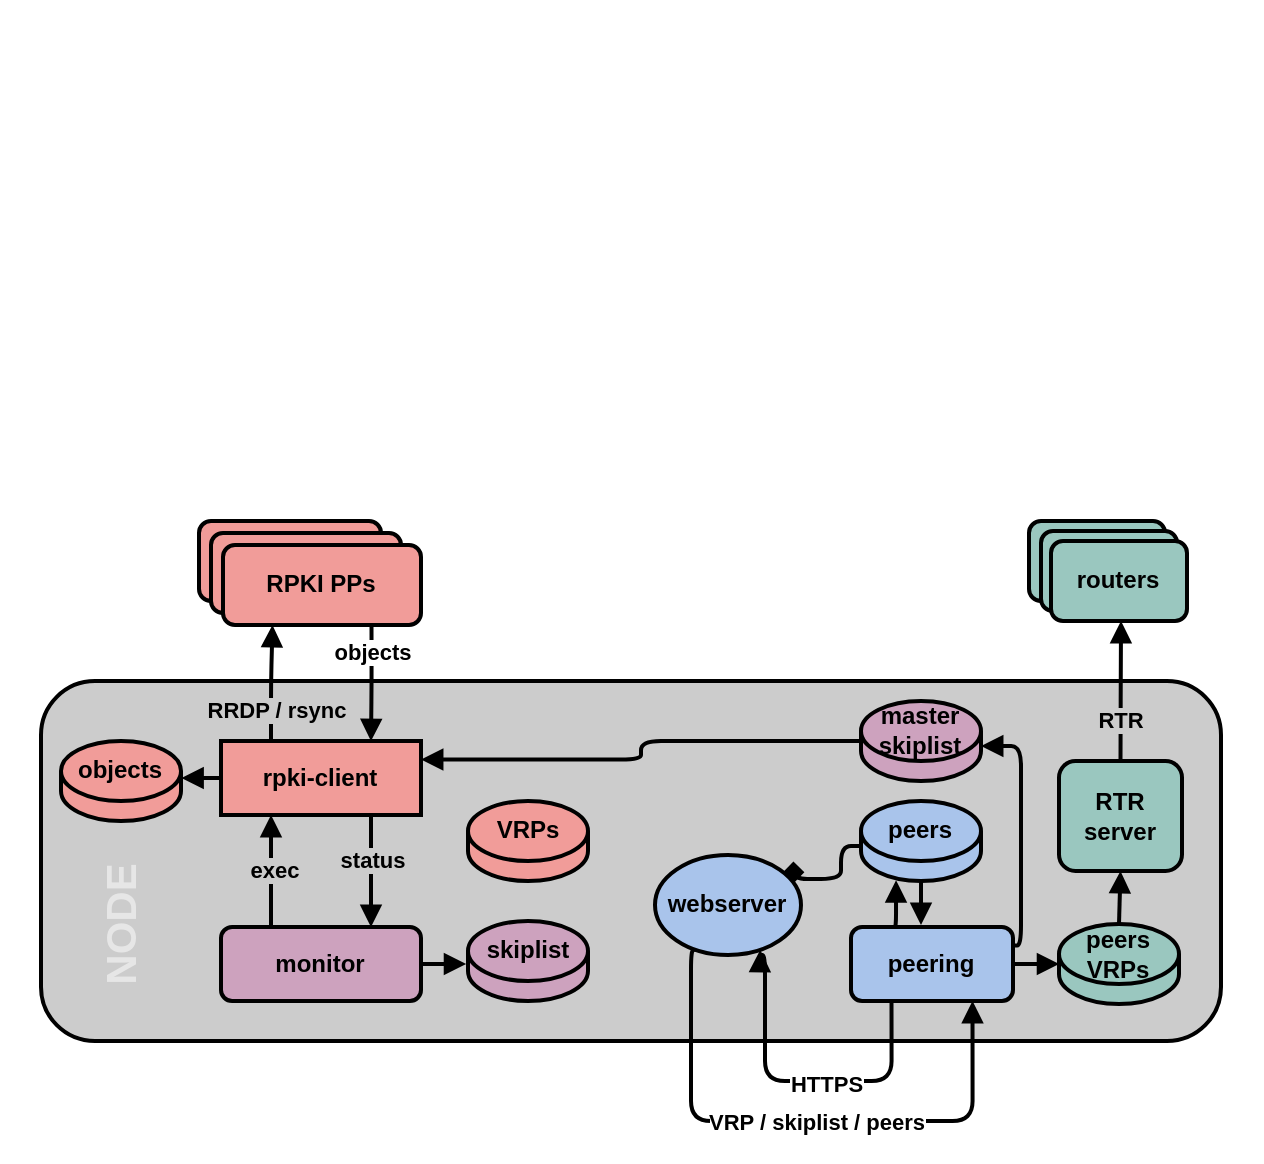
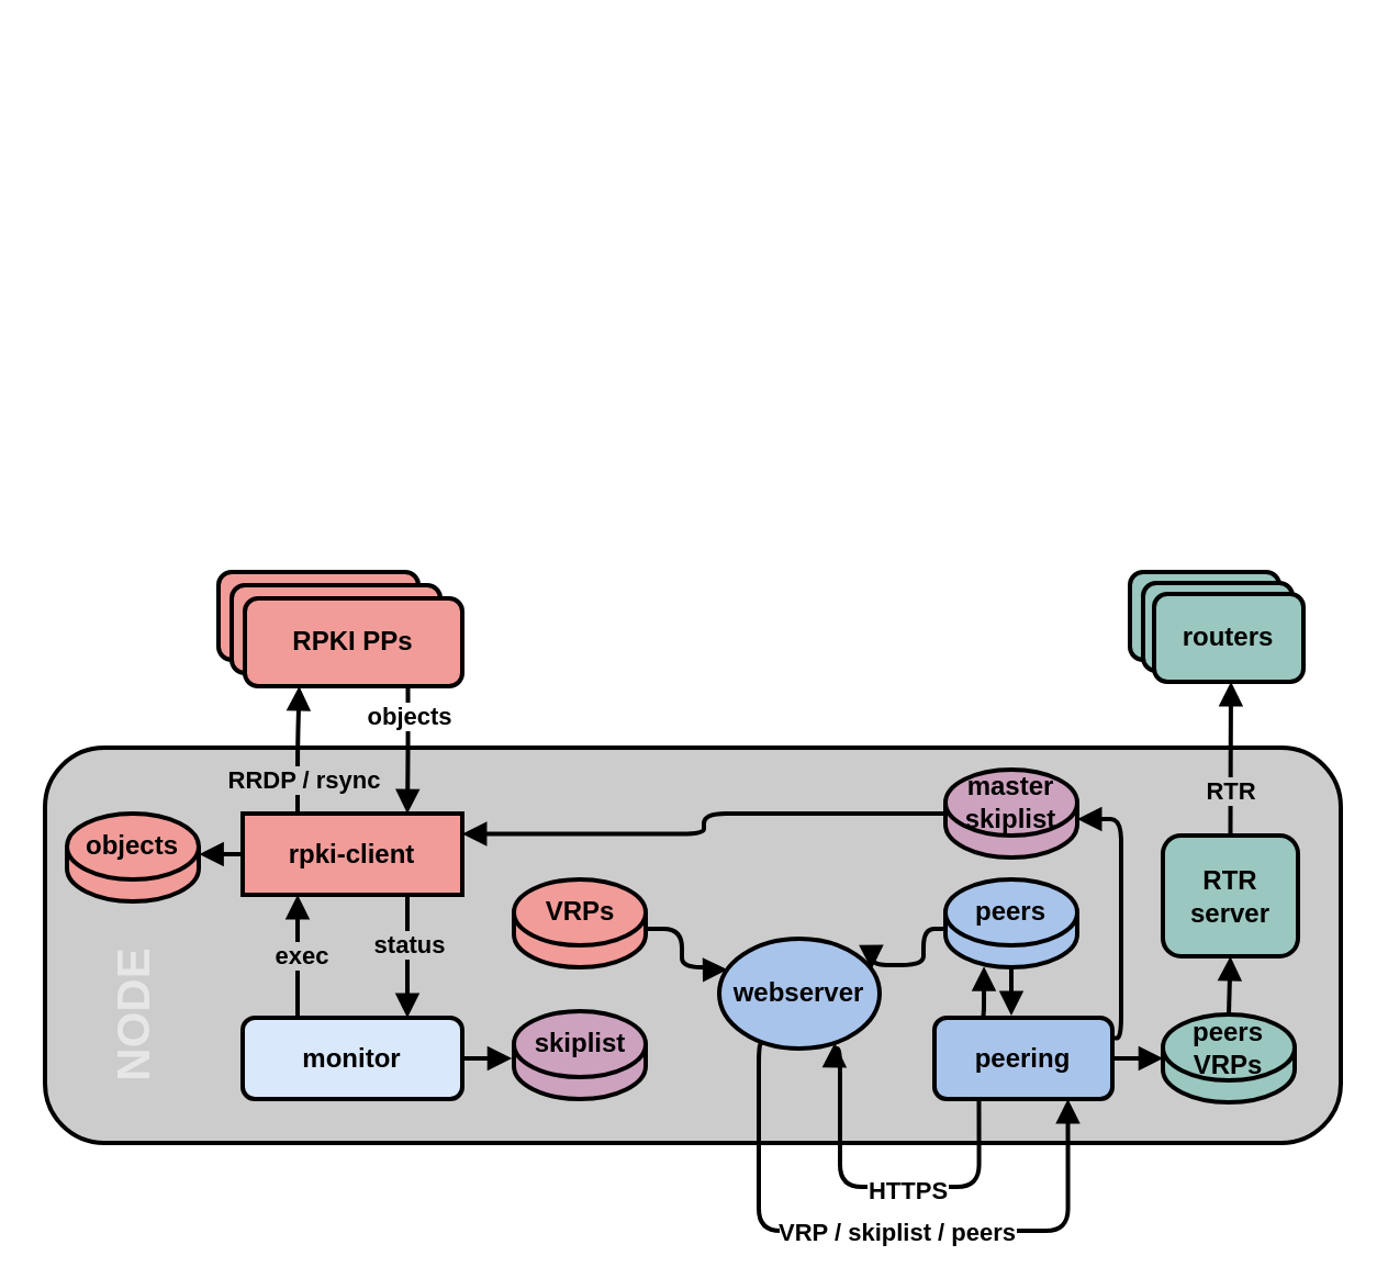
- <mxCell id="38" style="edgeStyle=orthogonalEdgeStyle;rounded=1;orthogonalLoop=1;jettySize=auto;html=1;exitX=0;exitY=0.75;exitDx=0;exitDy=0;entryX=1;entryY=0.25;entryDx=0;entryDy=0;strokeWidth=2;endArrow=diamond;endFill=1;" parent="1" source="39" target="29" edge="1"><mxGeometry relative="1" as="geometry"><Array as="points"><mxPoint x="420" y="423" /><mxPoint x="420" y="439" /></Array></mxGeometry></mxCell>
+ <mxCell id="38" style="edgeStyle=orthogonalEdgeStyle;rounded=1;orthogonalLoop=1;jettySize=auto;html=1;exitX=0;exitY=0.75;exitDx=0;exitDy=0;entryX=1;entryY=0.25;entryDx=0;entryDy=0;strokeWidth=2;endArrow=block;endFill=1;" parent="1" source="39" target="29" edge="1"><mxGeometry relative="1" as="geometry"><Array as="points"><mxPoint x="420" y="423" /><mxPoint x="420" y="439" /></Array></mxGeometry></mxCell>
+ <mxCell id="23" style="edgeStyle=orthogonalEdgeStyle;rounded=1;orthogonalLoop=1;jettySize=auto;html=1;exitX=1;exitY=0.75;exitDx=0;exitDy=0;entryX=0;entryY=0.25;entryDx=0;entryDy=0;strokeWidth=2;endArrow=block;endFill=1;" parent="1" source="24" target="29" edge="1"><mxGeometry relative="1" as="geometry"><Array as="points"><mxPoint x="310" y="422" /><mxPoint x="310" y="440" /><mxPoint x="327" y="440" /></Array></mxGeometry></mxCell>
- <mxCell id="8" value="&lt;b&gt;monitor&lt;br&gt;&lt;/b&gt;" style="rounded=1;whiteSpace=wrap;html=1;fillColor=#CDA2BE;strokeWidth=2;" parent="1" vertex="1"><mxGeometry x="110" y="463" width="100" height="37" as="geometry" /></mxCell>
+ <mxCell id="8" value="&lt;b&gt;monitor&lt;br&gt;&lt;/b&gt;" style="rounded=1;whiteSpace=wrap;html=1;fillColor=#dae8fc;strokeWidth=2;" parent="1" vertex="1"><mxGeometry x="110" y="463" width="100" height="37" as="geometry" /></mxCell>
